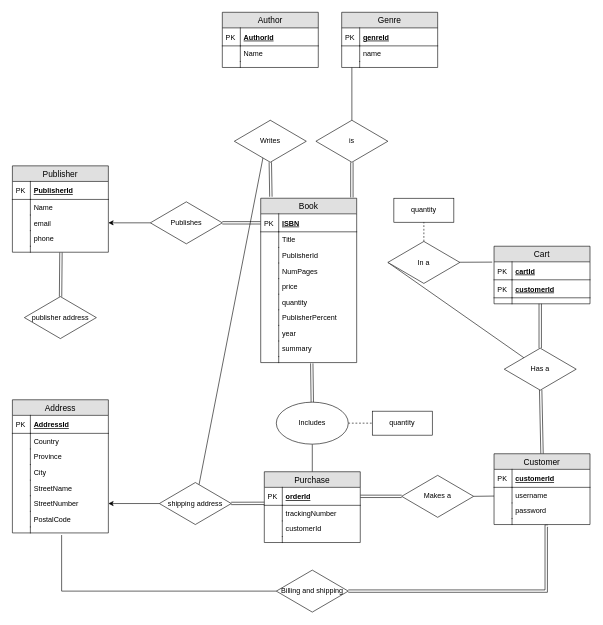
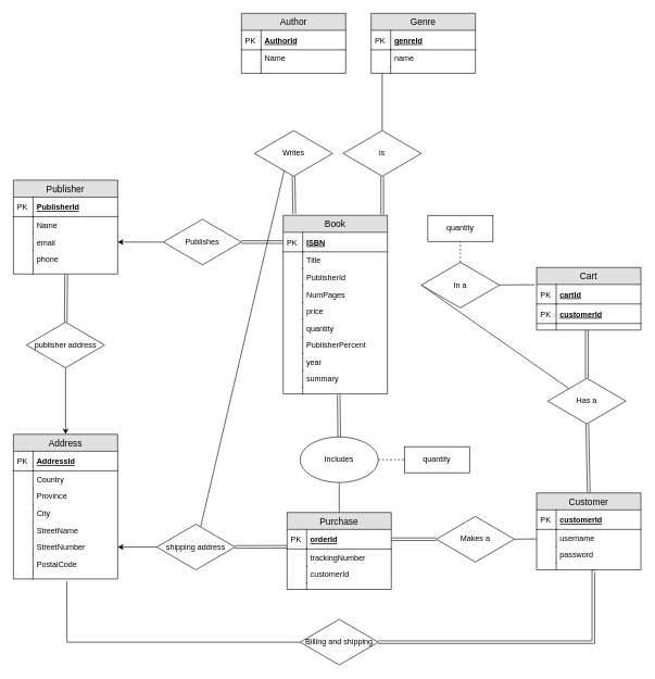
+ <mxCell id="112" style="edgeStyle=none;rounded=0;orthogonalLoop=1;jettySize=auto;html=1;entryX=0.5;entryY=0;entryDx=0;entryDy=0;startArrow=none;startFill=0;endArrow=classic;endFill=1;" edge="1" parent="1" source="113" target="50"><mxGeometry relative="1" as="geometry" /></mxCell>
- <mxCell id="72" value="shipping address" style="rhombus;whiteSpace=wrap;html=1;" parent="1" vertex="1"><mxGeometry x="265" y="804" width="120" height="70" as="geometry" /></mxCell>
+ <mxCell id="72" value="shipping address" style="rhombus;whiteSpace=wrap;html=1;" parent="1" vertex="1"><mxGeometry x="240" y="804" width="120" height="70" as="geometry" /></mxCell>
